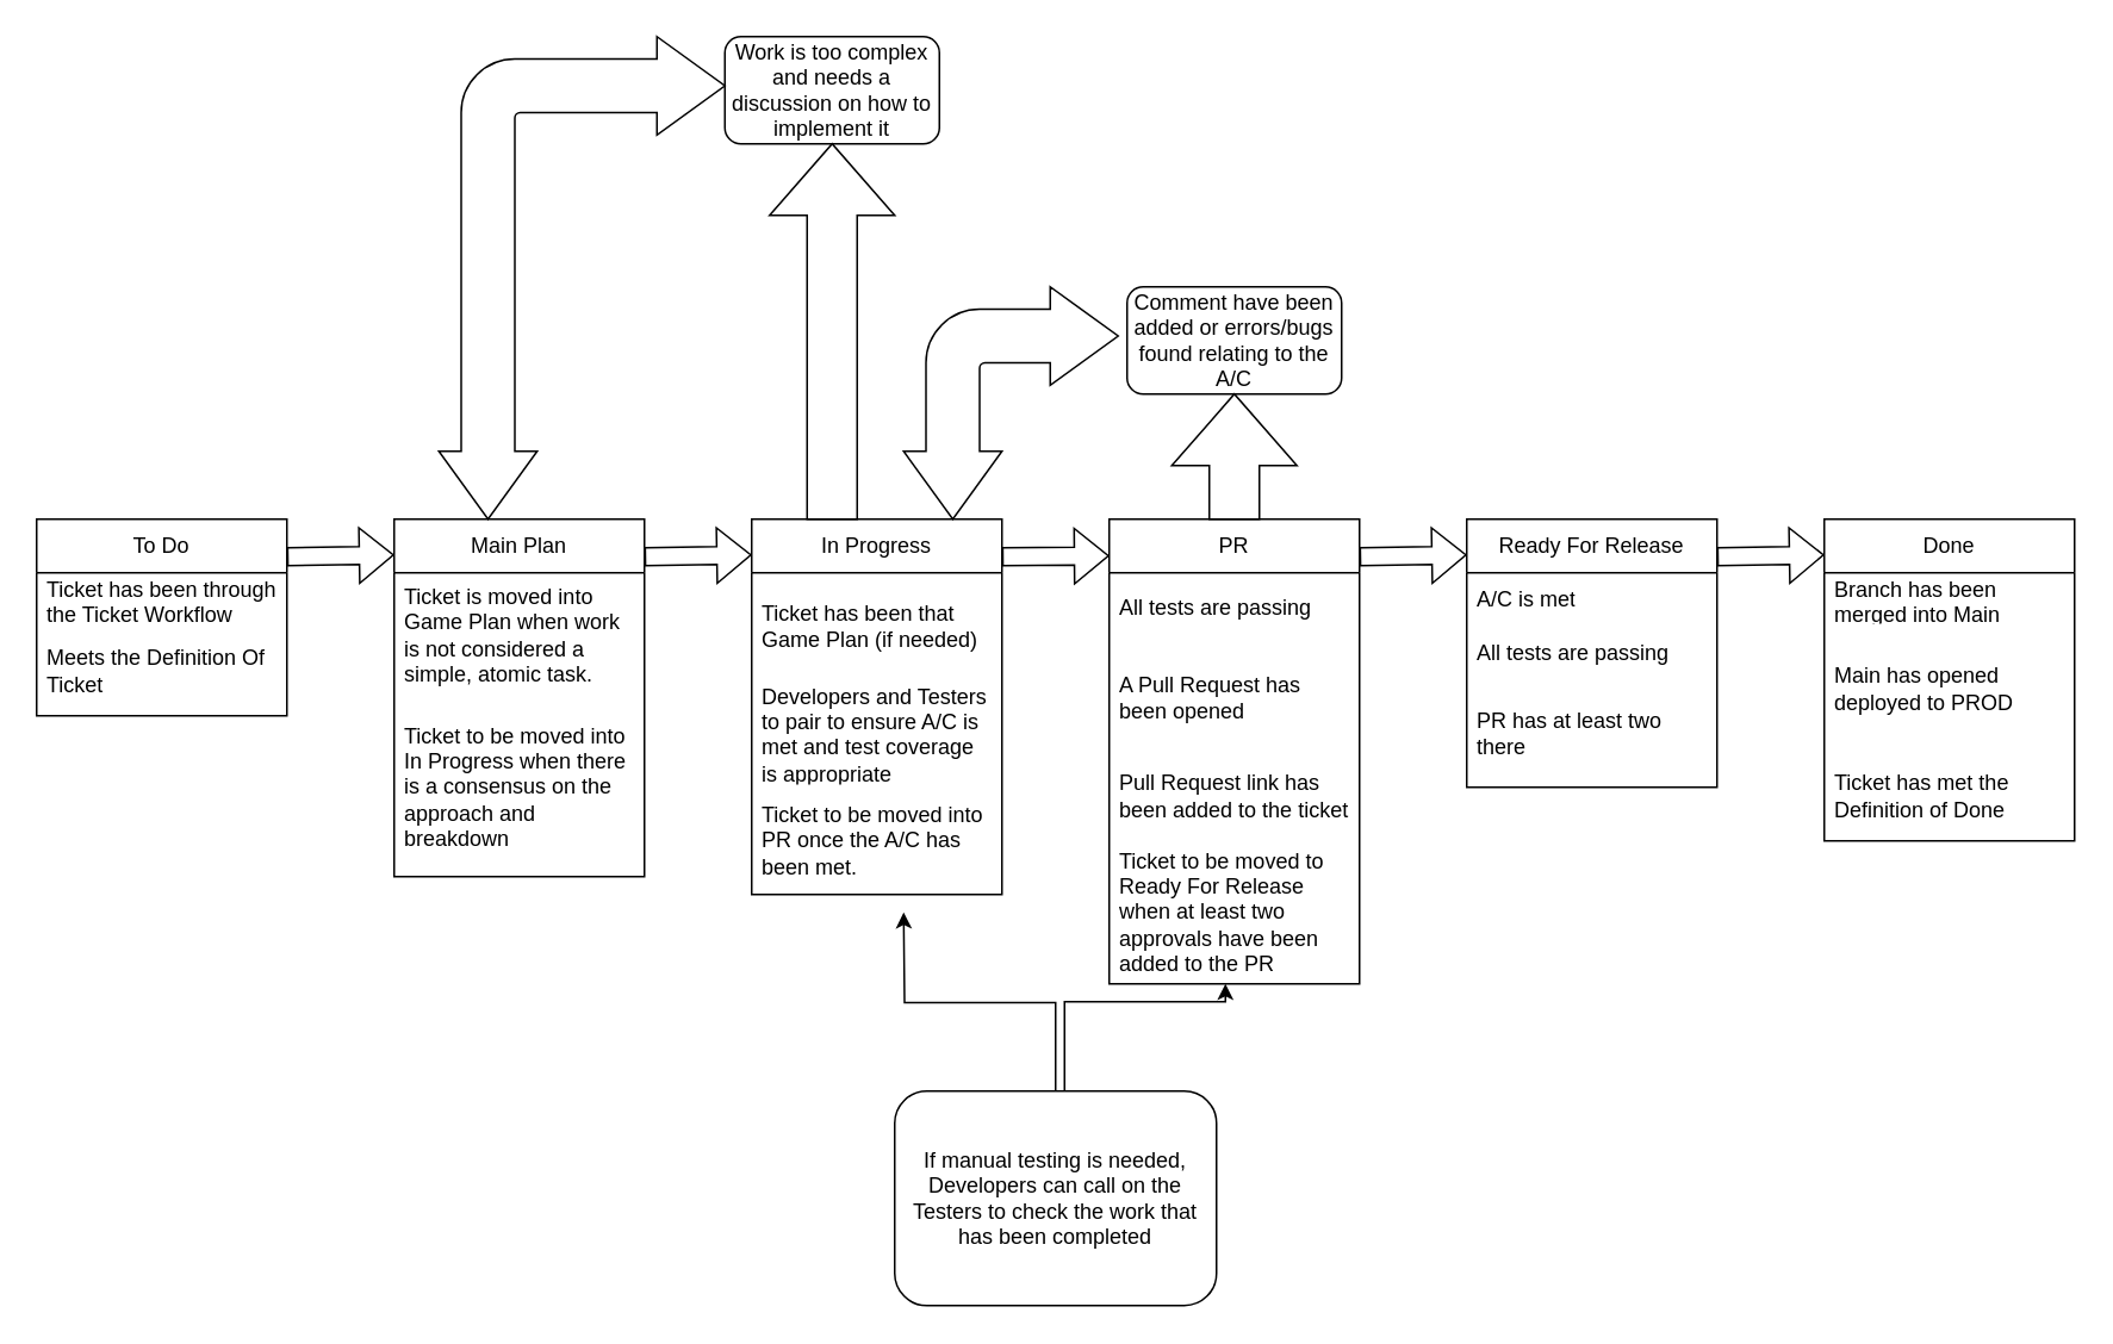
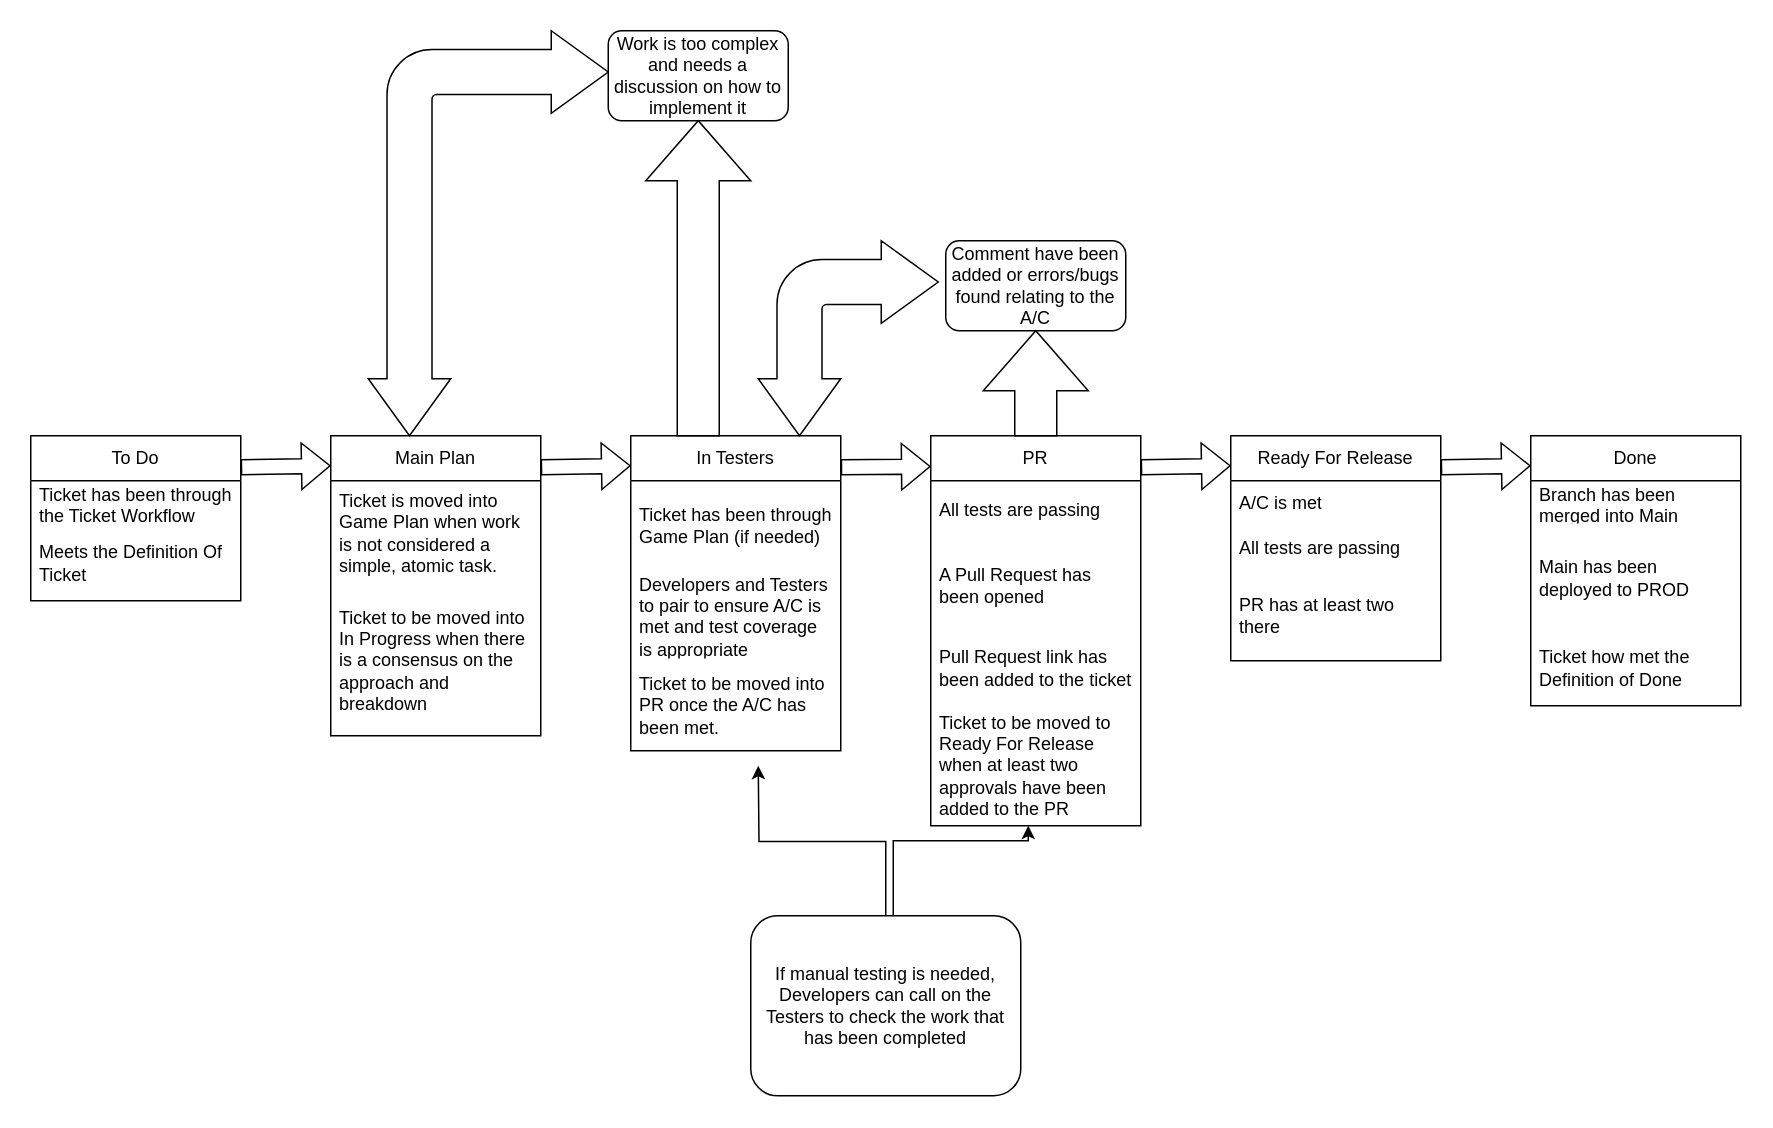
- <mxCell id="8" value="In Progress" style="swimlane;fontStyle=0;childLayout=stackLayout;horizontal=1;startSize=30;horizontalStack=0;resizeParent=1;resizeParentMax=0;resizeLast=0;collapsible=1;marginBottom=0;whiteSpace=wrap;html=1;" parent="1" vertex="1"><mxGeometry x="420" y="290" width="140" height="210" as="geometry"><mxRectangle x="440" y="380" width="130" height="30" as="alternateBounds" /></mxGeometry></mxCell>
+ <mxCell id="8" value="In Testers" style="swimlane;fontStyle=0;childLayout=stackLayout;horizontal=1;startSize=30;horizontalStack=0;resizeParent=1;resizeParentMax=0;resizeLast=0;collapsible=1;marginBottom=0;whiteSpace=wrap;html=1;" parent="1" vertex="1"><mxGeometry x="420" y="290" width="140" height="210" as="geometry"><mxRectangle x="440" y="380" width="130" height="30" as="alternateBounds" /></mxGeometry></mxCell>
- <mxCell id="9" value="Ticket has been that Game Plan (if needed)" style="text;strokeColor=none;fillColor=none;align=left;verticalAlign=middle;spacingLeft=4;spacingRight=4;overflow=hidden;points=[[0,0.5],[1,0.5]];portConstraint=eastwest;rotatable=0;whiteSpace=wrap;html=1;" parent="8" vertex="1"><mxGeometry y="30" width="140" height="60" as="geometry" /></mxCell>
+ <mxCell id="9" value="Ticket has been through Game Plan (if needed)" style="text;strokeColor=none;fillColor=none;align=left;verticalAlign=middle;spacingLeft=4;spacingRight=4;overflow=hidden;points=[[0,0.5],[1,0.5]];portConstraint=eastwest;rotatable=0;whiteSpace=wrap;html=1;" parent="8" vertex="1"><mxGeometry y="30" width="140" height="60" as="geometry" /></mxCell>
- <mxCell id="23" value="Main has opened deployed to PROD" style="text;strokeColor=none;fillColor=none;align=left;verticalAlign=middle;spacingLeft=4;spacingRight=4;overflow=hidden;points=[[0,0.5],[1,0.5]];portConstraint=eastwest;rotatable=0;whiteSpace=wrap;html=1;" parent="21" vertex="1"><mxGeometry y="60" width="140" height="70" as="geometry" /></mxCell>
+ <mxCell id="23" value="Main has been deployed to PROD" style="text;strokeColor=none;fillColor=none;align=left;verticalAlign=middle;spacingLeft=4;spacingRight=4;overflow=hidden;points=[[0,0.5],[1,0.5]];portConstraint=eastwest;rotatable=0;whiteSpace=wrap;html=1;" parent="21" vertex="1"><mxGeometry y="60" width="140" height="70" as="geometry" /></mxCell>
- <mxCell id="24" value="Ticket has met the Definition of Done" style="text;strokeColor=none;fillColor=none;align=left;verticalAlign=middle;spacingLeft=4;spacingRight=4;overflow=hidden;points=[[0,0.5],[1,0.5]];portConstraint=eastwest;rotatable=0;whiteSpace=wrap;html=1;" parent="21" vertex="1"><mxGeometry y="130" width="140" height="50" as="geometry" /></mxCell>
+ <mxCell id="24" value="Ticket how met the Definition of Done" style="text;strokeColor=none;fillColor=none;align=left;verticalAlign=middle;spacingLeft=4;spacingRight=4;overflow=hidden;points=[[0,0.5],[1,0.5]];portConstraint=eastwest;rotatable=0;whiteSpace=wrap;html=1;" parent="21" vertex="1"><mxGeometry y="130" width="140" height="50" as="geometry" /></mxCell>
